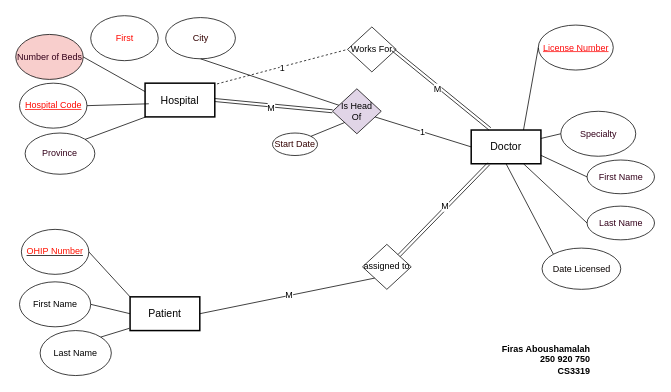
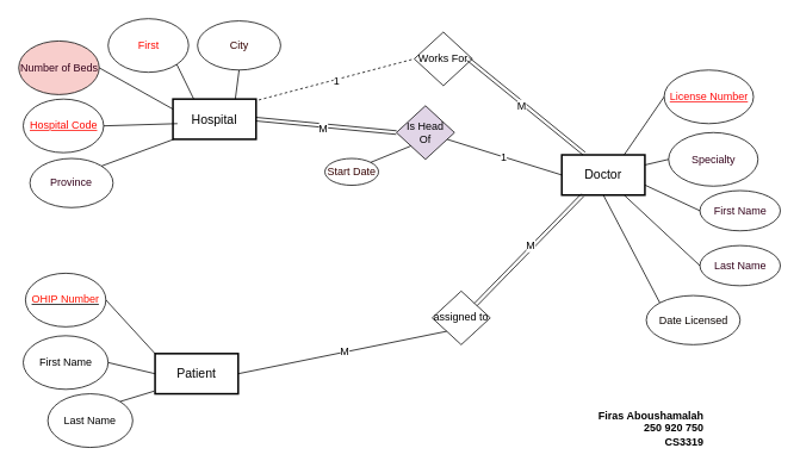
- <mxCell id="6" value="&lt;font color=&quot;#ff0d0d&quot;&gt;&lt;u&gt;License Number&lt;/u&gt;&lt;/font&gt;" style="ellipse;whiteSpace=wrap;html=1;" parent="1" vertex="1"><mxGeometry x="717.5" y="32.5" width="100" height="60" as="geometry" /></mxCell>
+ <mxCell id="6" value="&lt;font color=&quot;#ff0d0d&quot;&gt;&lt;u&gt;License Number&lt;/u&gt;&lt;/font&gt;" style="ellipse;whiteSpace=wrap;html=1;" parent="1" vertex="1"><mxGeometry x="742.5" y="77.5" width="100" height="60" as="geometry" /></mxCell>
+ <mxCell id="4" value="" style="endArrow=none;html=1;exitX=1;exitY=1;exitDx=0;exitDy=0;entryX=0.25;entryY=0;entryDx=0;entryDy=0;" parent="1" source="2" target="12" edge="1"><mxGeometry width="50" height="50" relative="1" as="geometry"><mxPoint x="143" y="190" as="sourcePoint" /><mxPoint x="215.5" y="150" as="targetPoint" /></mxGeometry></mxCell>
- <mxCell id="5" value="" style="endArrow=none;html=1;exitX=0.5;exitY=1;exitDx=0;exitDy=0;" parent="1" source="3" target="42" edge="1"><mxGeometry width="50" height="50" relative="1" as="geometry"><mxPoint x="188" y="190" as="sourcePoint" /><mxPoint x="260.5" y="150" as="targetPoint" /></mxGeometry></mxCell>
+ <mxCell id="5" value="" style="endArrow=none;html=1;exitX=0.5;exitY=1;exitDx=0;exitDy=0;entryX=0.75;entryY=0;entryDx=0;entryDy=0;" parent="1" source="3" target="12" edge="1"><mxGeometry width="50" height="50" relative="1" as="geometry"><mxPoint x="188" y="190" as="sourcePoint" /><mxPoint x="260.5" y="150" as="targetPoint" /></mxGeometry></mxCell>
